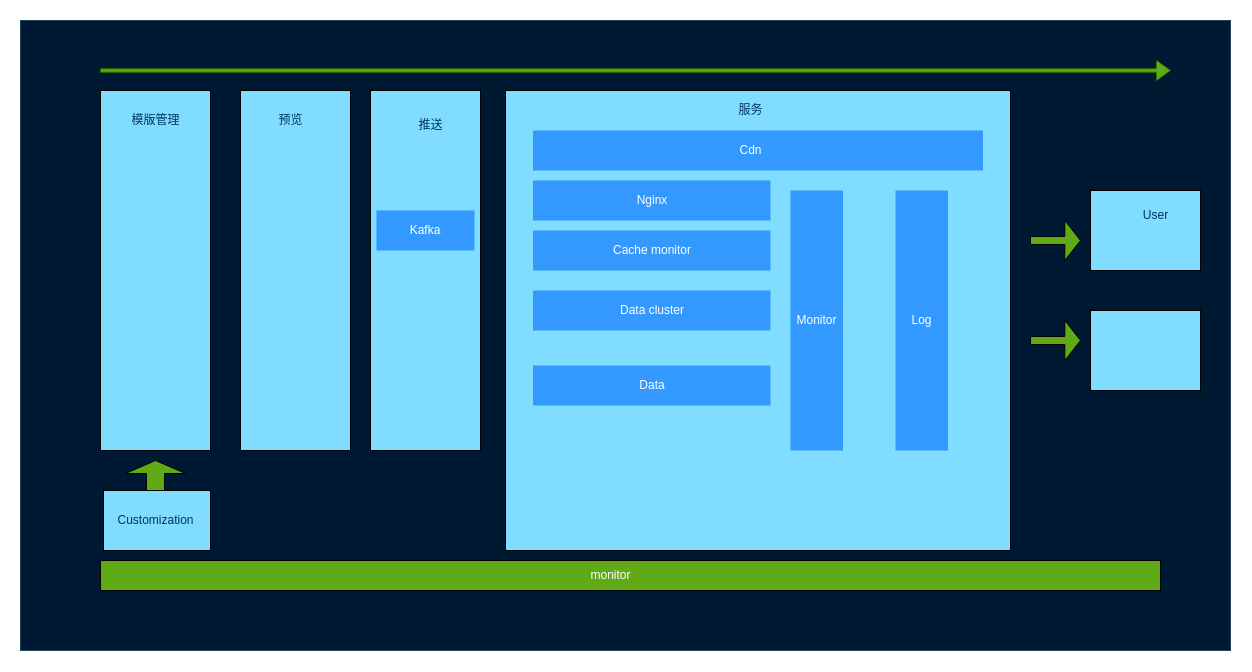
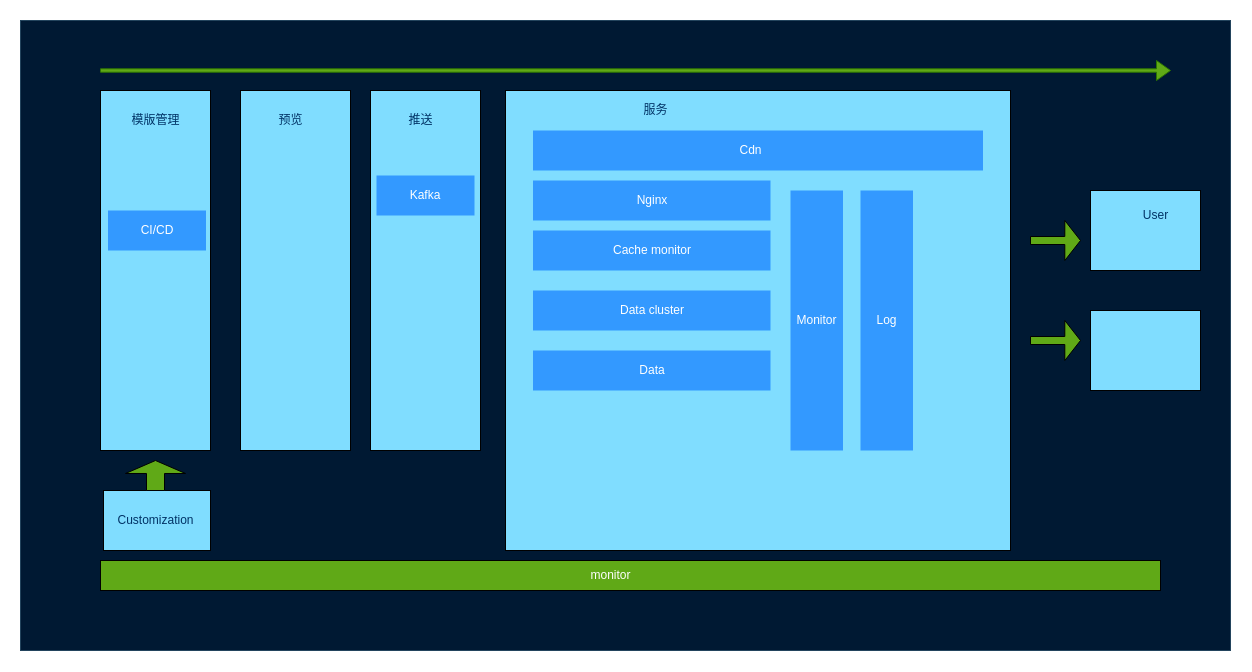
- <mxCell id="18" value="服务" style="text;html=1;align=center;verticalAlign=middle;resizable=0;points=[];autosize=1;fontColor=#003366;" vertex="1" parent="1"><mxGeometry x="730" y="100" width="40" height="20" as="geometry" /></mxCell>
+ <mxCell id="18" value="服务" style="text;html=1;align=center;verticalAlign=middle;resizable=0;points=[];autosize=1;fontColor=#003366;" vertex="1" parent="1"><mxGeometry x="635" y="100" width="40" height="20" as="geometry" /></mxCell>
- <mxCell id="14" value="推送" style="text;html=1;align=center;verticalAlign=middle;resizable=0;points=[];autosize=1;fontColor=#003366;" vertex="1" parent="1"><mxGeometry x="410" y="115" width="40" height="20" as="geometry" /></mxCell>
+ <mxCell id="14" value="推送" style="text;html=1;align=center;verticalAlign=middle;resizable=0;points=[];autosize=1;fontColor=#003366;" vertex="1" parent="1"><mxGeometry x="400" y="110" width="40" height="20" as="geometry" /></mxCell>
+ <mxCell id="31" value="CI/CD" style="rounded=0;whiteSpace=wrap;html=1;gradientColor=none;fontColor=#FFFFFF;fillColor=#3399FF;strokeColor=none;" vertex="1" parent="1"><mxGeometry x="107.5" y="210" width="98" height="40" as="geometry" /></mxCell>
- <mxCell id="30" value="Kafka" style="rounded=0;whiteSpace=wrap;html=1;gradientColor=none;fontColor=#FFFFFF;fillColor=#3399FF;strokeColor=none;" vertex="1" parent="1"><mxGeometry x="376" y="210" width="98" height="40" as="geometry" /></mxCell>
+ <mxCell id="30" value="Kafka" style="rounded=0;whiteSpace=wrap;html=1;gradientColor=none;fontColor=#FFFFFF;fillColor=#3399FF;strokeColor=none;" vertex="1" parent="1"><mxGeometry x="376" y="175" width="98" height="40" as="geometry" /></mxCell>
- <mxCell id="24" value="Log" style="rounded=0;whiteSpace=wrap;html=1;gradientColor=none;fontColor=#FFFFFF;fillColor=#3399FF;strokeColor=none;" vertex="1" parent="1"><mxGeometry x="895" y="190" width="52.5" height="260" as="geometry" /></mxCell>
+ <mxCell id="24" value="Log" style="rounded=0;whiteSpace=wrap;html=1;gradientColor=none;fontColor=#FFFFFF;fillColor=#3399FF;strokeColor=none;" vertex="1" parent="1"><mxGeometry x="860" y="190" width="52.5" height="260" as="geometry" /></mxCell>
- <mxCell id="22" value="Data" style="rounded=0;whiteSpace=wrap;html=1;gradientColor=none;fontColor=#FFFFFF;fillColor=#3399FF;strokeColor=none;" vertex="1" parent="1"><mxGeometry x="532.5" y="365" width="237.5" height="40" as="geometry" /></mxCell>
+ <mxCell id="22" value="Data" style="rounded=0;whiteSpace=wrap;html=1;gradientColor=none;fontColor=#FFFFFF;fillColor=#3399FF;strokeColor=none;" vertex="1" parent="1"><mxGeometry x="532.5" y="350" width="237.5" height="40" as="geometry" /></mxCell>
